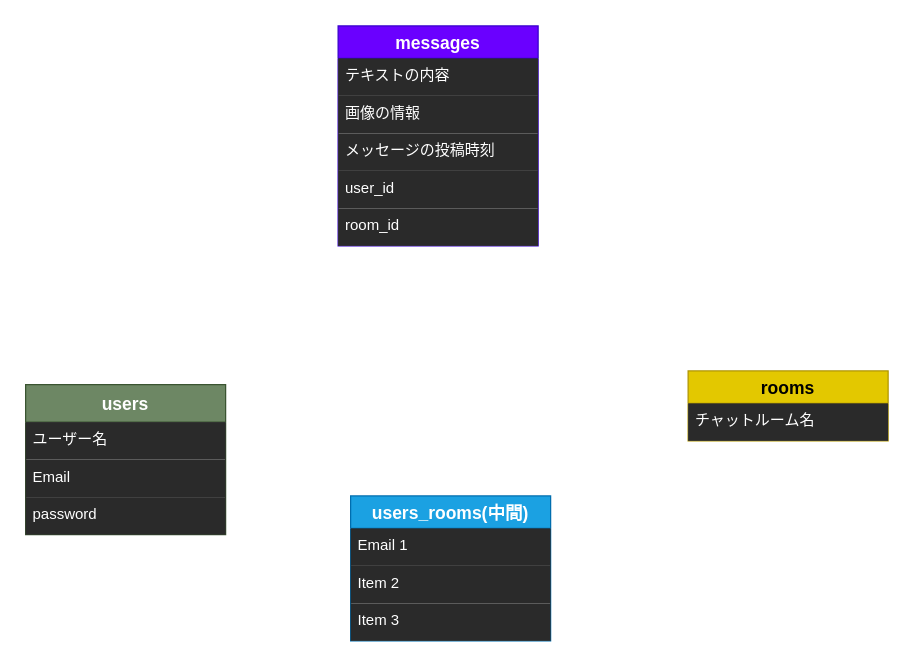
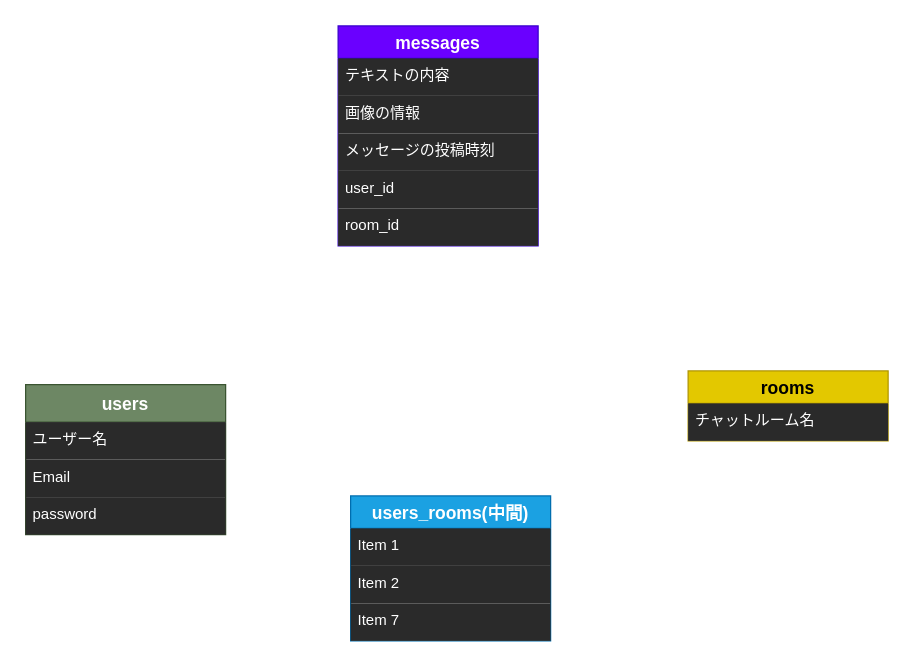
- <mxCell id="14" value="Email 1" style="text;strokeColor=none;spacingLeft=4;spacingRight=4;overflow=hidden;rotatable=0;points=[[0,0.5],[1,0.5]];portConstraint=eastwest;fontSize=12;fillColor=#2a2a2a;fontColor=#FFFFFF;" vertex="1" parent="13"><mxGeometry y="26" width="160" height="30" as="geometry" /></mxCell>
+ <mxCell id="14" value="Item 1" style="text;strokeColor=none;spacingLeft=4;spacingRight=4;overflow=hidden;rotatable=0;points=[[0,0.5],[1,0.5]];portConstraint=eastwest;fontSize=12;fillColor=#2a2a2a;fontColor=#FFFFFF;" vertex="1" parent="13"><mxGeometry y="26" width="160" height="30" as="geometry" /></mxCell>
- <mxCell id="16" value="Item 3" style="text;strokeColor=none;spacingLeft=4;spacingRight=4;overflow=hidden;rotatable=0;points=[[0,0.5],[1,0.5]];portConstraint=eastwest;fontSize=12;fillColor=#2a2a2a;fontColor=#FFFFFF;" vertex="1" parent="13"><mxGeometry y="86" width="160" height="30" as="geometry" /></mxCell>
+ <mxCell id="16" value="Item 7" style="text;strokeColor=none;spacingLeft=4;spacingRight=4;overflow=hidden;rotatable=0;points=[[0,0.5],[1,0.5]];portConstraint=eastwest;fontSize=12;fillColor=#2a2a2a;fontColor=#FFFFFF;" vertex="1" parent="13"><mxGeometry y="86" width="160" height="30" as="geometry" /></mxCell>
